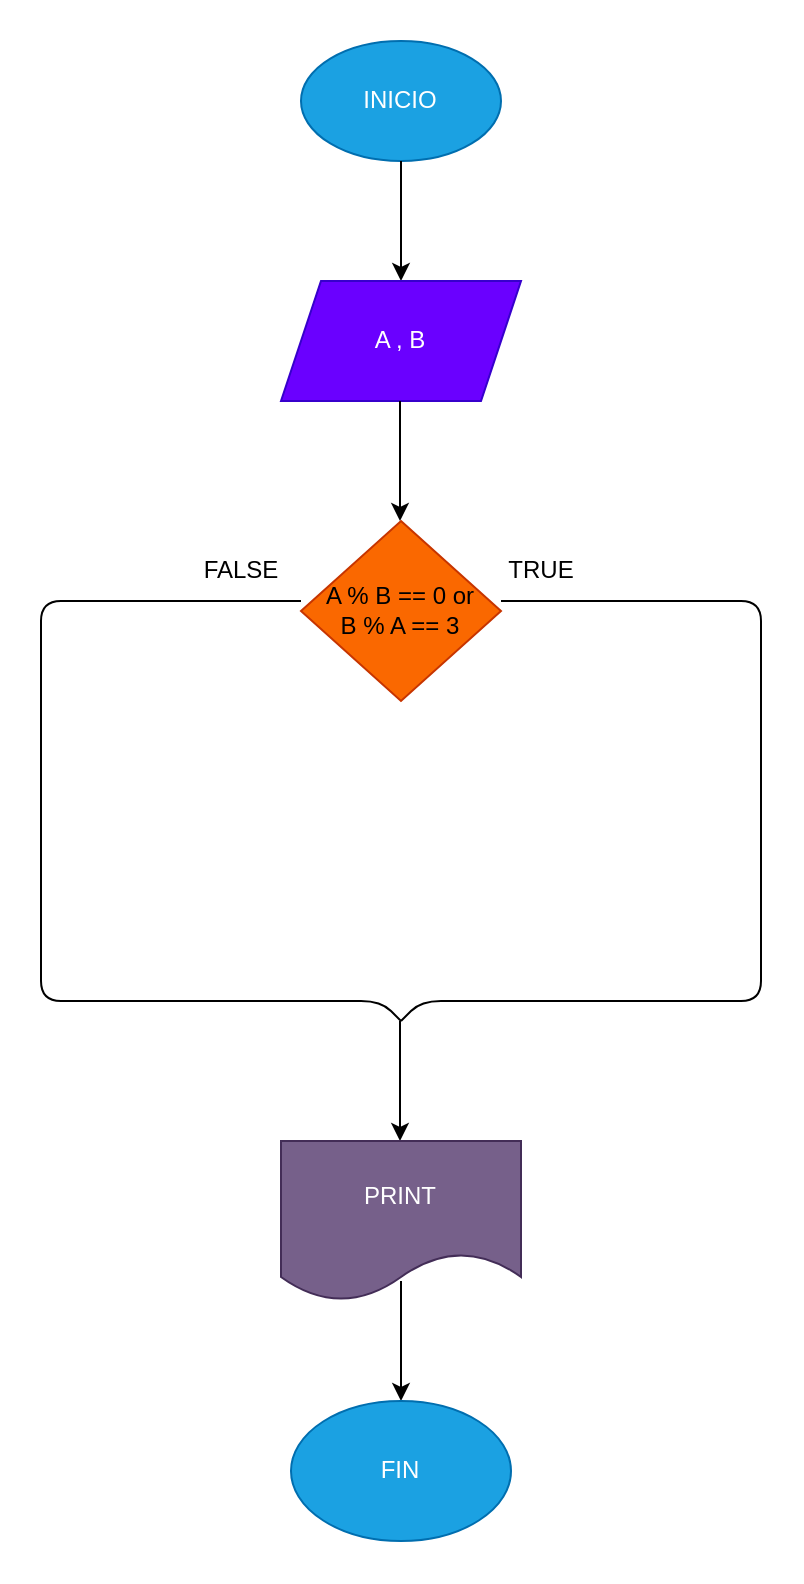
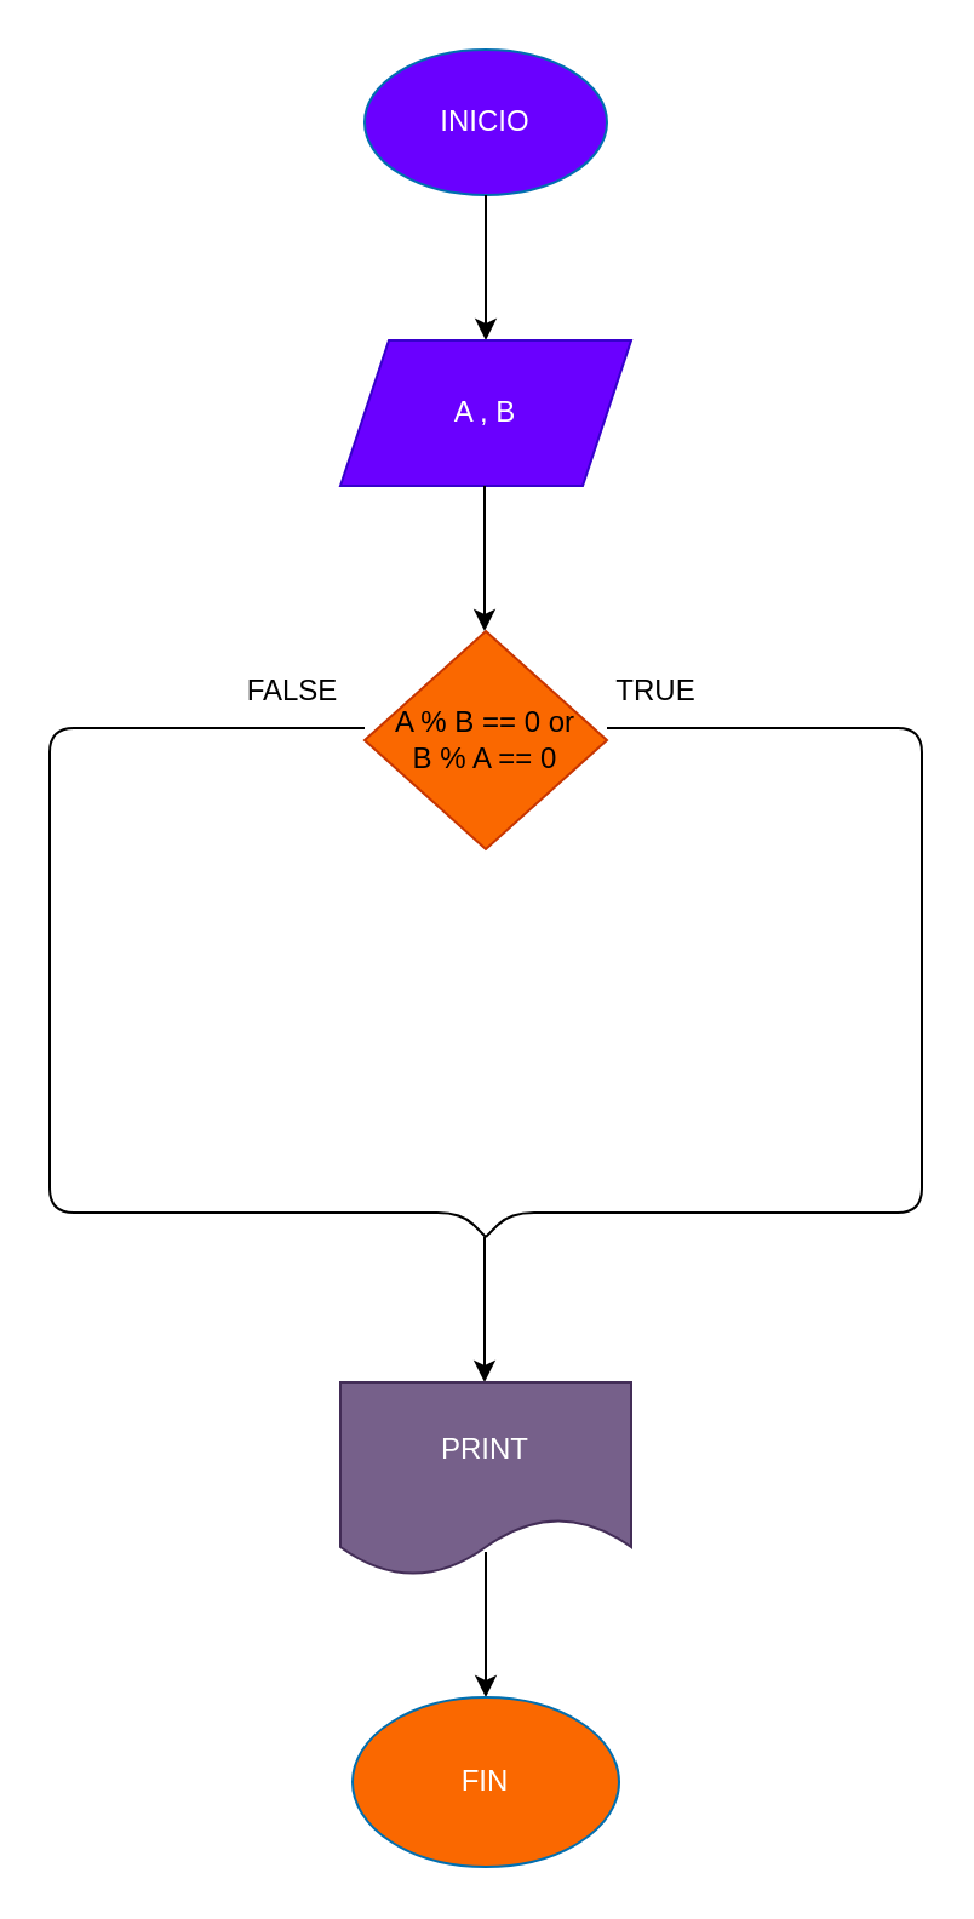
- <mxCell id="2" value="INICIO" style="ellipse;whiteSpace=wrap;html=1;fillColor=#1ba1e2;fontColor=#ffffff;strokeColor=#006EAF;" vertex="1" parent="1"><mxGeometry x="150" y="20" width="100" height="60" as="geometry" /></mxCell>
+ <mxCell id="2" value="INICIO" style="ellipse;whiteSpace=wrap;html=1;fillColor=#6a00ff;fontColor=#ffffff;strokeColor=#006EAF;" vertex="1" parent="1"><mxGeometry x="150" y="20" width="100" height="60" as="geometry" /></mxCell>
- <mxCell id="6" value="A % B == 0 or&lt;br&gt;B % A == 3" style="rhombus;whiteSpace=wrap;html=1;fillColor=#fa6800;fontColor=#000000;strokeColor=#C73500;" vertex="1" parent="1"><mxGeometry x="150" y="260" width="100" height="90" as="geometry" /></mxCell>
+ <mxCell id="6" value="A % B == 0 or&lt;br&gt;B % A == 0" style="rhombus;whiteSpace=wrap;html=1;fillColor=#fa6800;fontColor=#000000;strokeColor=#C73500;" vertex="1" parent="1"><mxGeometry x="150" y="260" width="100" height="90" as="geometry" /></mxCell>
- <mxCell id="13" value="FIN" style="ellipse;whiteSpace=wrap;html=1;fillColor=#1ba1e2;fontColor=#ffffff;strokeColor=#006EAF;" vertex="1" parent="1"><mxGeometry x="145" y="700" width="110" height="70" as="geometry" /></mxCell>
+ <mxCell id="13" value="FIN" style="ellipse;whiteSpace=wrap;html=1;fillColor=#fa6800;fontColor=#ffffff;strokeColor=#006EAF;" vertex="1" parent="1"><mxGeometry x="145" y="700" width="110" height="70" as="geometry" /></mxCell>
